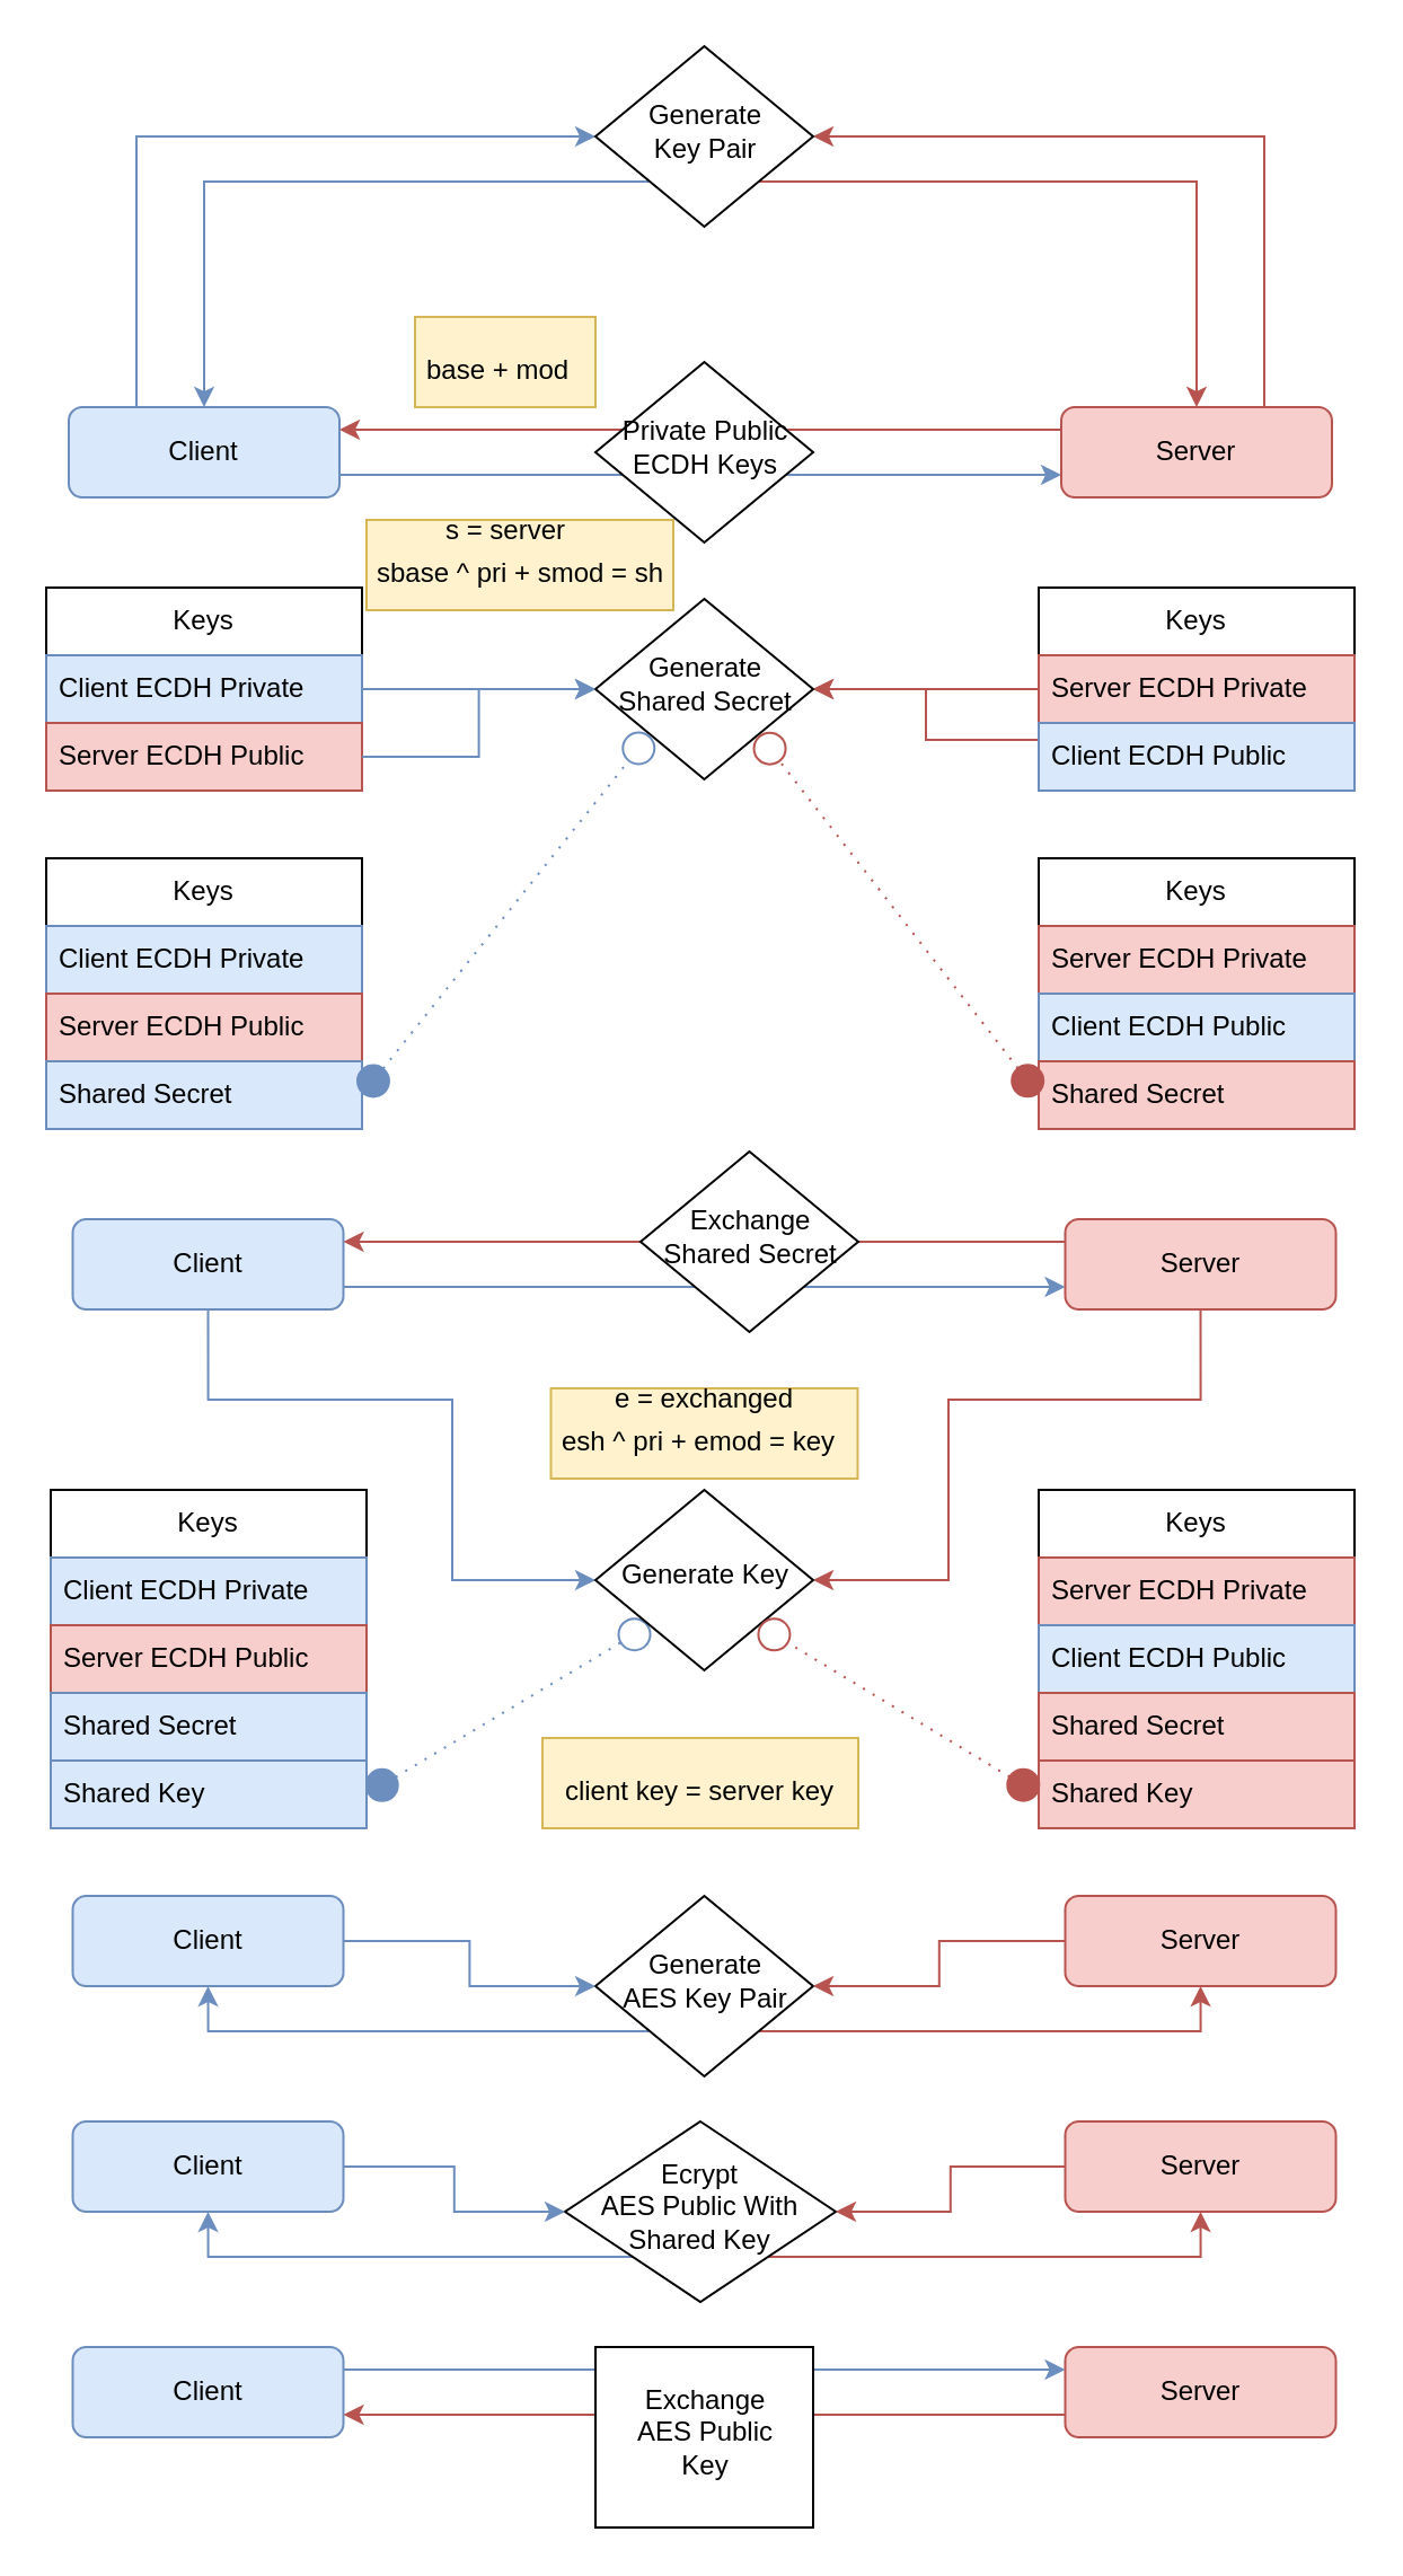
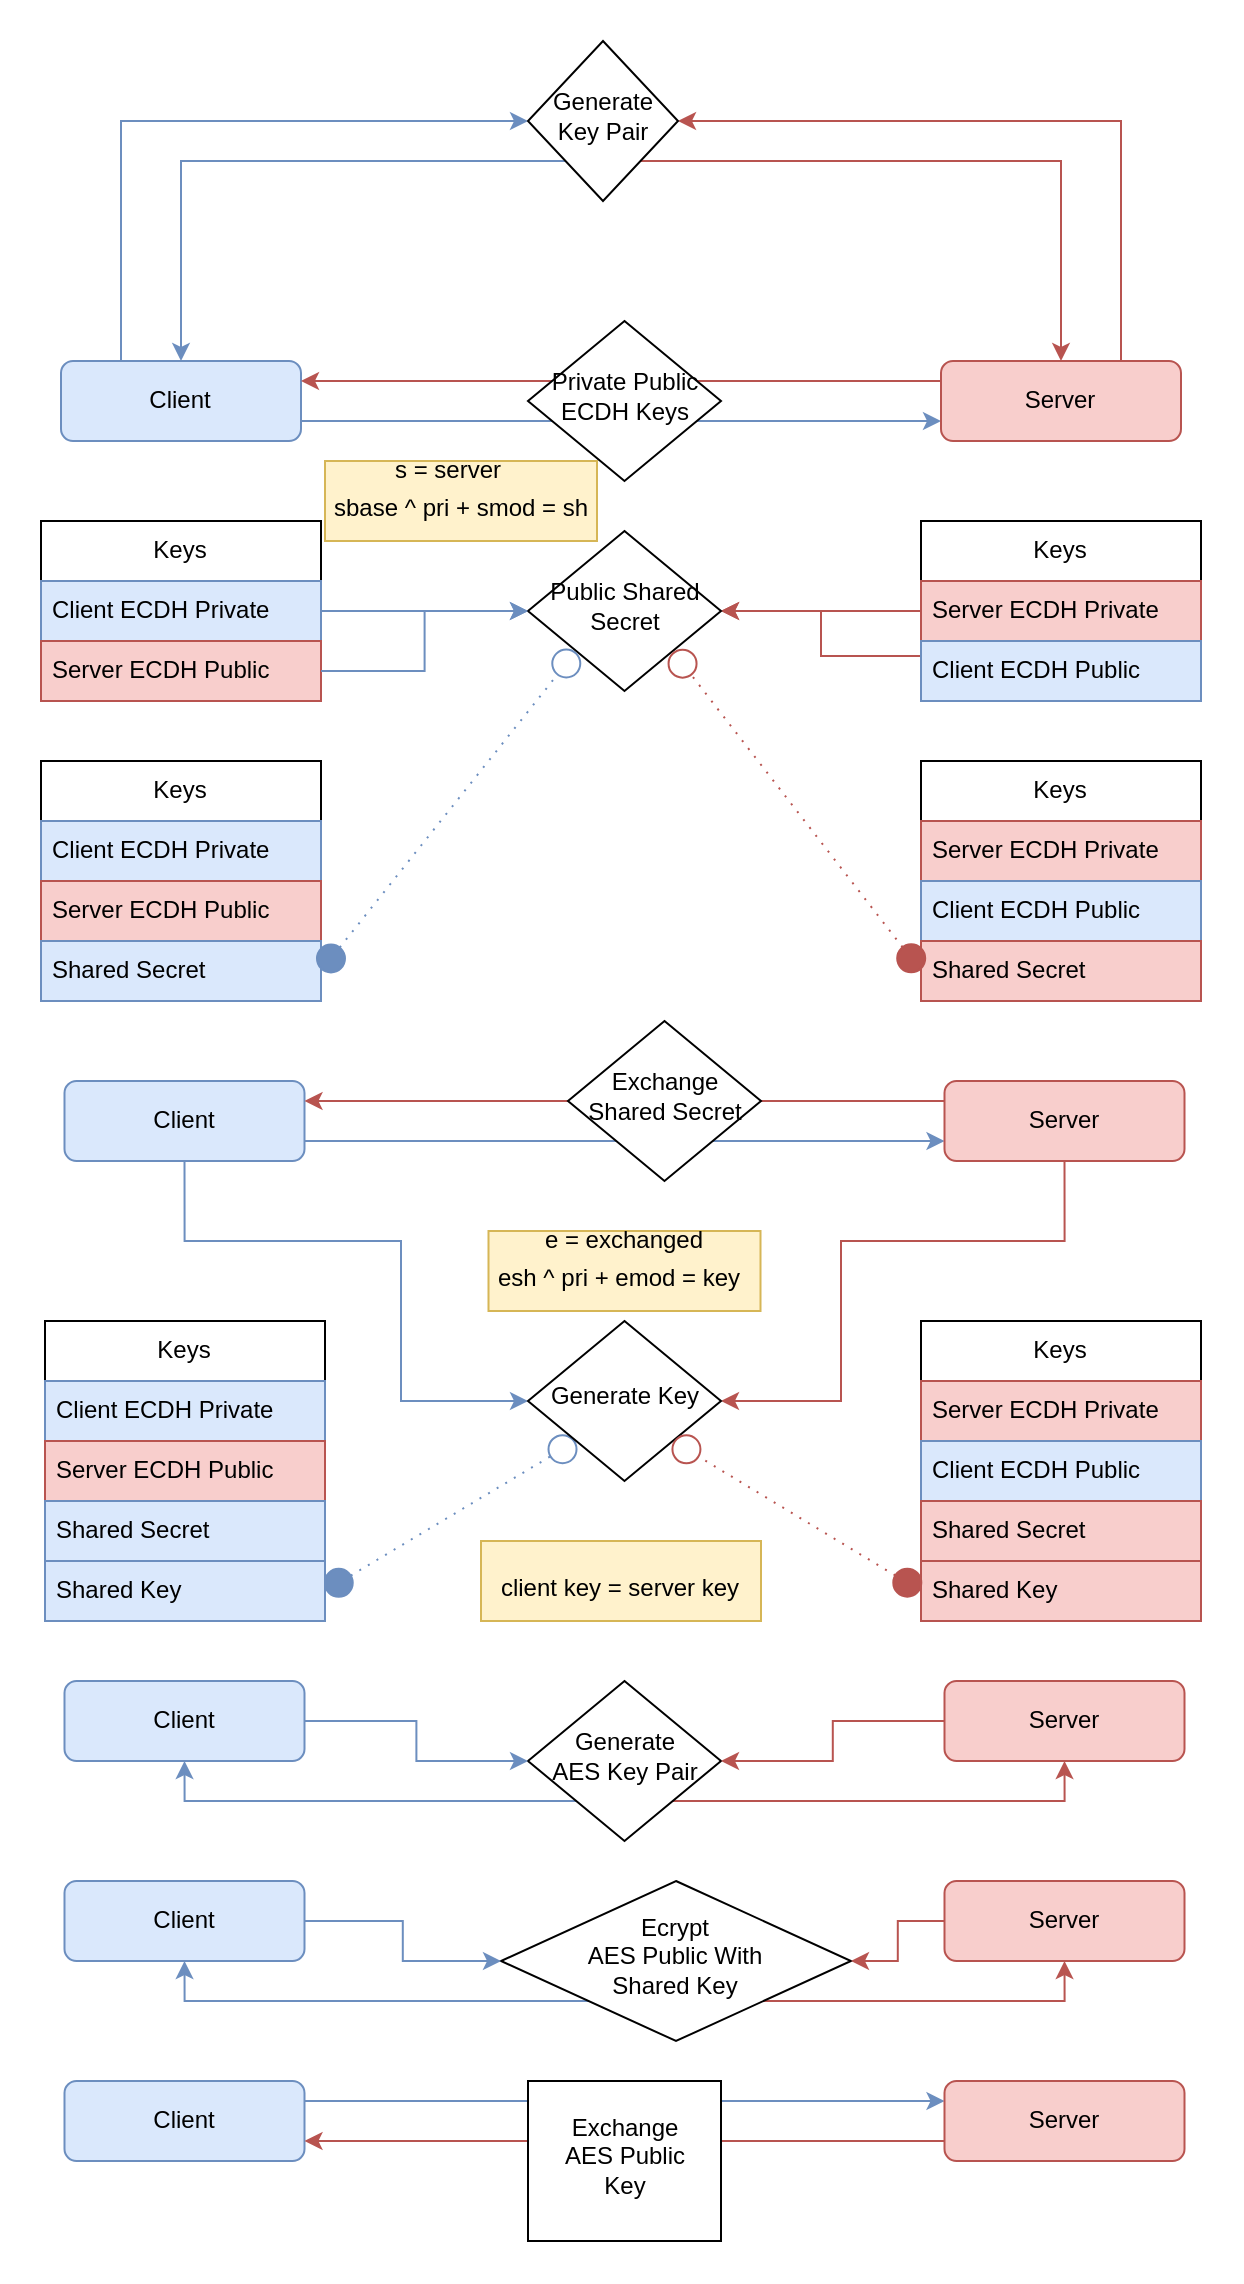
- <mxCell id="26" value="Generate &lt;br&gt;Key Pair" style="rhombus;whiteSpace=wrap;html=1;shadow=0;fontFamily=Helvetica;fontSize=12;align=center;strokeWidth=1;spacing=6;spacingTop=-4;" parent="1" vertex="1"><mxGeometry x="263.5" y="20" width="96.5" height="80" as="geometry" /></mxCell>
+ <mxCell id="26" value="Generate &lt;br&gt;Key Pair" style="rhombus;whiteSpace=wrap;html=1;shadow=0;fontFamily=Helvetica;fontSize=12;align=center;strokeWidth=1;spacing=6;spacingTop=-4;" parent="1" vertex="1"><mxGeometry x="263.5" y="20" width="75" height="80" as="geometry" /></mxCell>
- <mxCell id="23" value="&lt;h1&gt;&lt;span style=&quot;background-color: initial; font-size: 12px; font-weight: normal;&quot;&gt;base + mod&lt;/span&gt;&lt;br&gt;&lt;/h1&gt;" style="text;html=1;strokeColor=#d6b656;fillColor=#fff2cc;spacing=5;spacingTop=-20;whiteSpace=wrap;overflow=hidden;rounded=0;" parent="1" vertex="1"><mxGeometry x="183.5" y="140" width="80" height="40" as="geometry" /></mxCell>
- <mxCell id="18" value="Generate Shared Secret" style="rhombus;whiteSpace=wrap;html=1;shadow=0;fontFamily=Helvetica;fontSize=12;align=center;strokeWidth=1;spacing=6;spacingTop=-4;" parent="1" vertex="1"><mxGeometry x="263.5" y="265" width="96.5" height="80" as="geometry" /></mxCell>
+ <mxCell id="18" value="Public Shared Secret" style="rhombus;whiteSpace=wrap;html=1;shadow=0;fontFamily=Helvetica;fontSize=12;align=center;strokeWidth=1;spacing=6;spacingTop=-4;" parent="1" vertex="1"><mxGeometry x="263.5" y="265" width="96.5" height="80" as="geometry" /></mxCell>
- <mxCell id="65" value="Ecrypt&lt;br style=&quot;border-color: var(--border-color);&quot;&gt;AES Public With&lt;br style=&quot;border-color: var(--border-color);&quot;&gt;Shared Key" style="rhombus;whiteSpace=wrap;html=1;shadow=0;fontFamily=Helvetica;fontSize=12;align=center;strokeWidth=1;spacing=6;spacingTop=-4;" parent="1" vertex="1"><mxGeometry x="250" y="940" width="120" height="80" as="geometry" /></mxCell>
+ <mxCell id="65" value="Ecrypt&lt;br style=&quot;border-color: var(--border-color);&quot;&gt;AES Public With&lt;br style=&quot;border-color: var(--border-color);&quot;&gt;Shared Key" style="rhombus;whiteSpace=wrap;html=1;shadow=0;fontFamily=Helvetica;fontSize=12;align=center;strokeWidth=1;spacing=6;spacingTop=-4;" parent="1" vertex="1"><mxGeometry x="250" y="940" width="175" height="80" as="geometry" /></mxCell>
